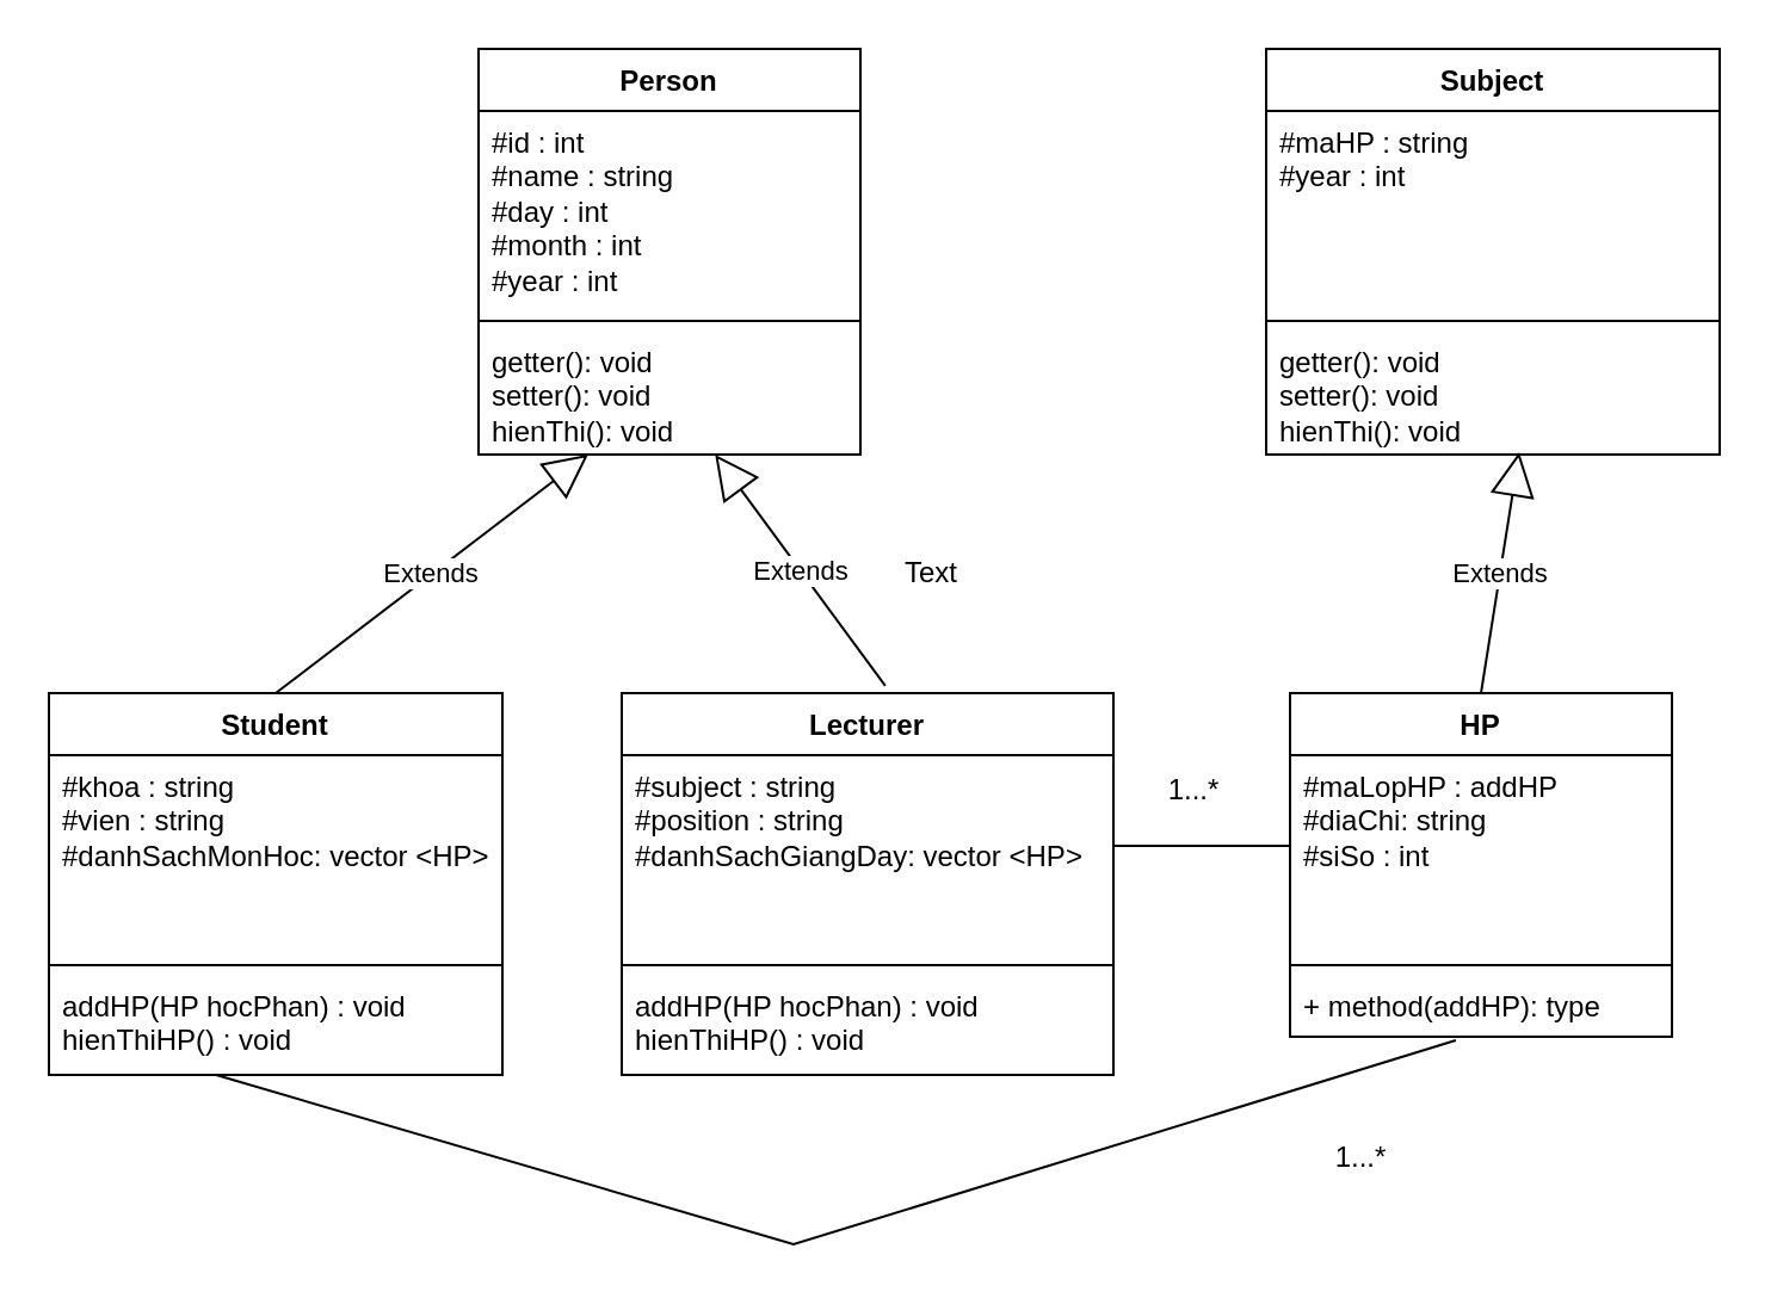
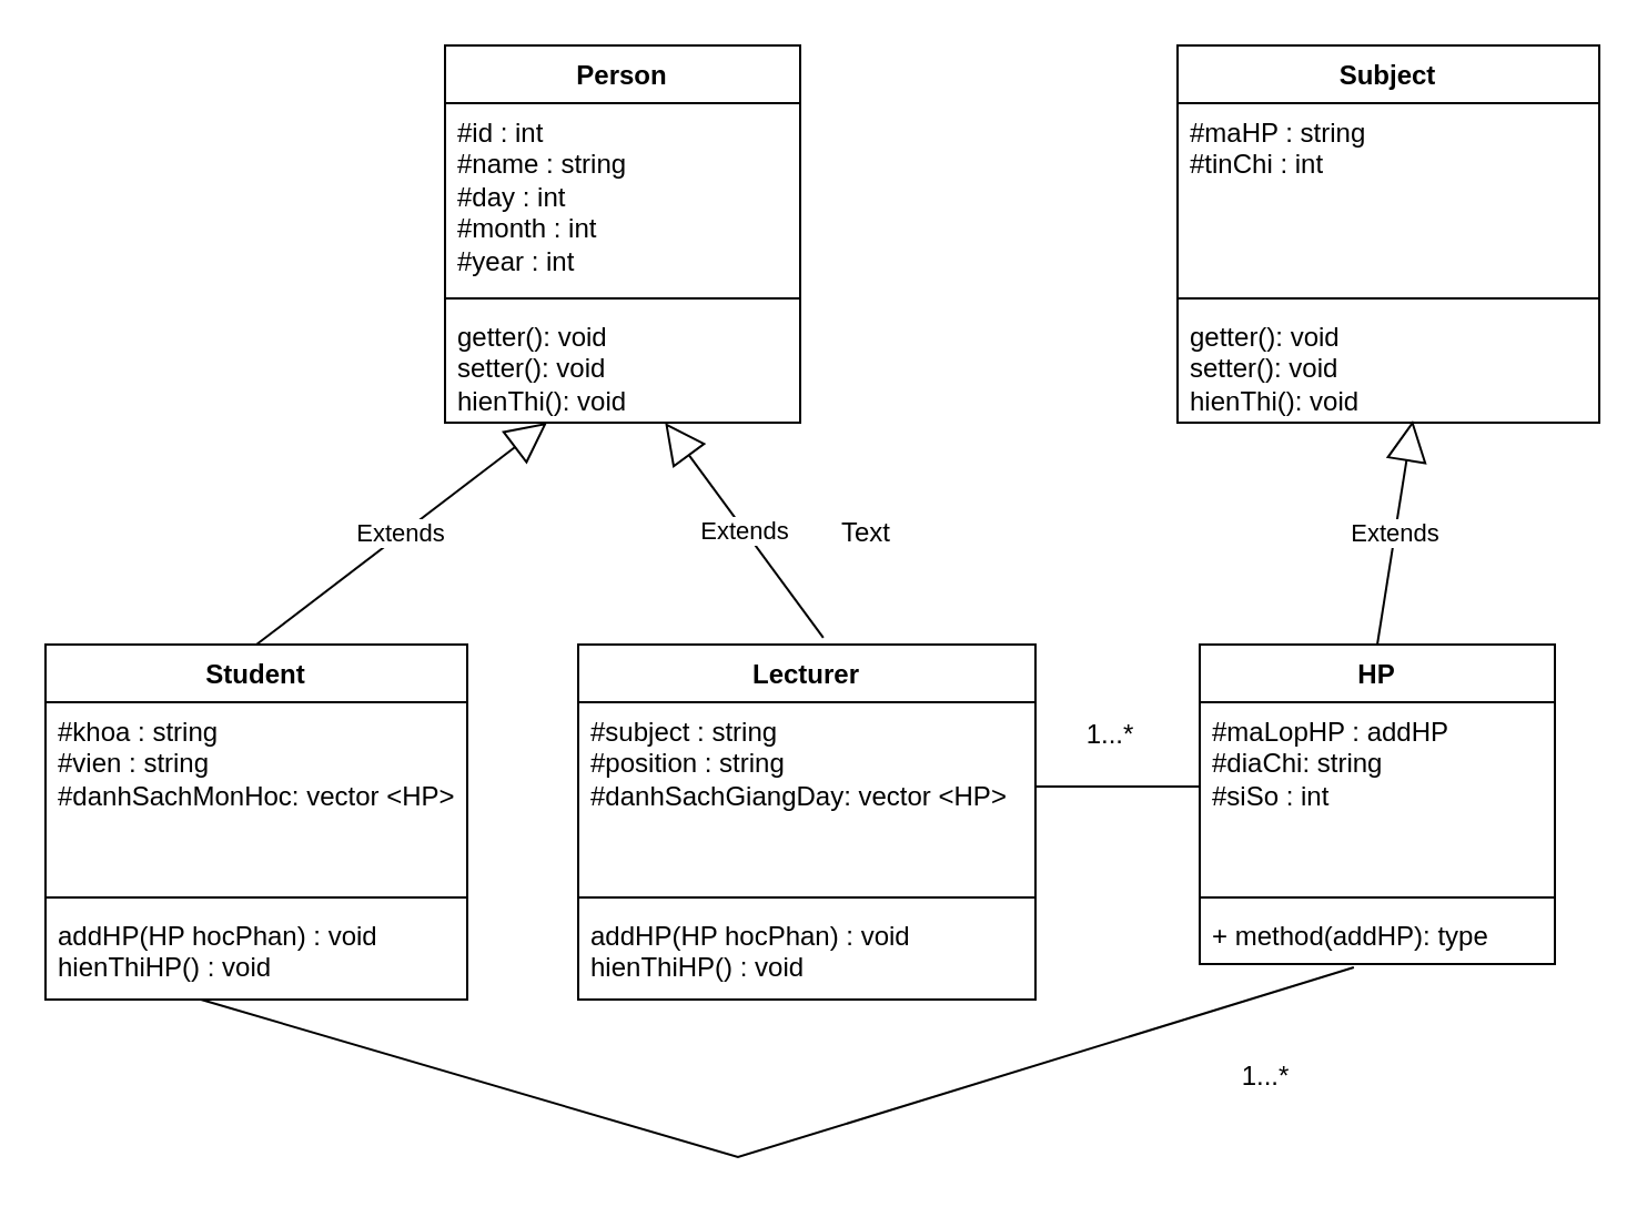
- <mxCell id="15" value="#maHP : string&lt;br&gt;#year : int&amp;nbsp;" style="text;strokeColor=none;fillColor=none;align=left;verticalAlign=top;spacingLeft=4;spacingRight=4;overflow=hidden;rotatable=0;points=[[0,0.5],[1,0.5]];portConstraint=eastwest;whiteSpace=wrap;html=1;rounded=0;" parent="14" vertex="1"><mxGeometry y="26" width="190" height="84" as="geometry" /></mxCell>
+ <mxCell id="15" value="#maHP : string&lt;br&gt;#tinChi : int&amp;nbsp;" style="text;strokeColor=none;fillColor=none;align=left;verticalAlign=top;spacingLeft=4;spacingRight=4;overflow=hidden;rotatable=0;points=[[0,0.5],[1,0.5]];portConstraint=eastwest;whiteSpace=wrap;html=1;rounded=0;" parent="14" vertex="1"><mxGeometry y="26" width="190" height="84" as="geometry" /></mxCell>
